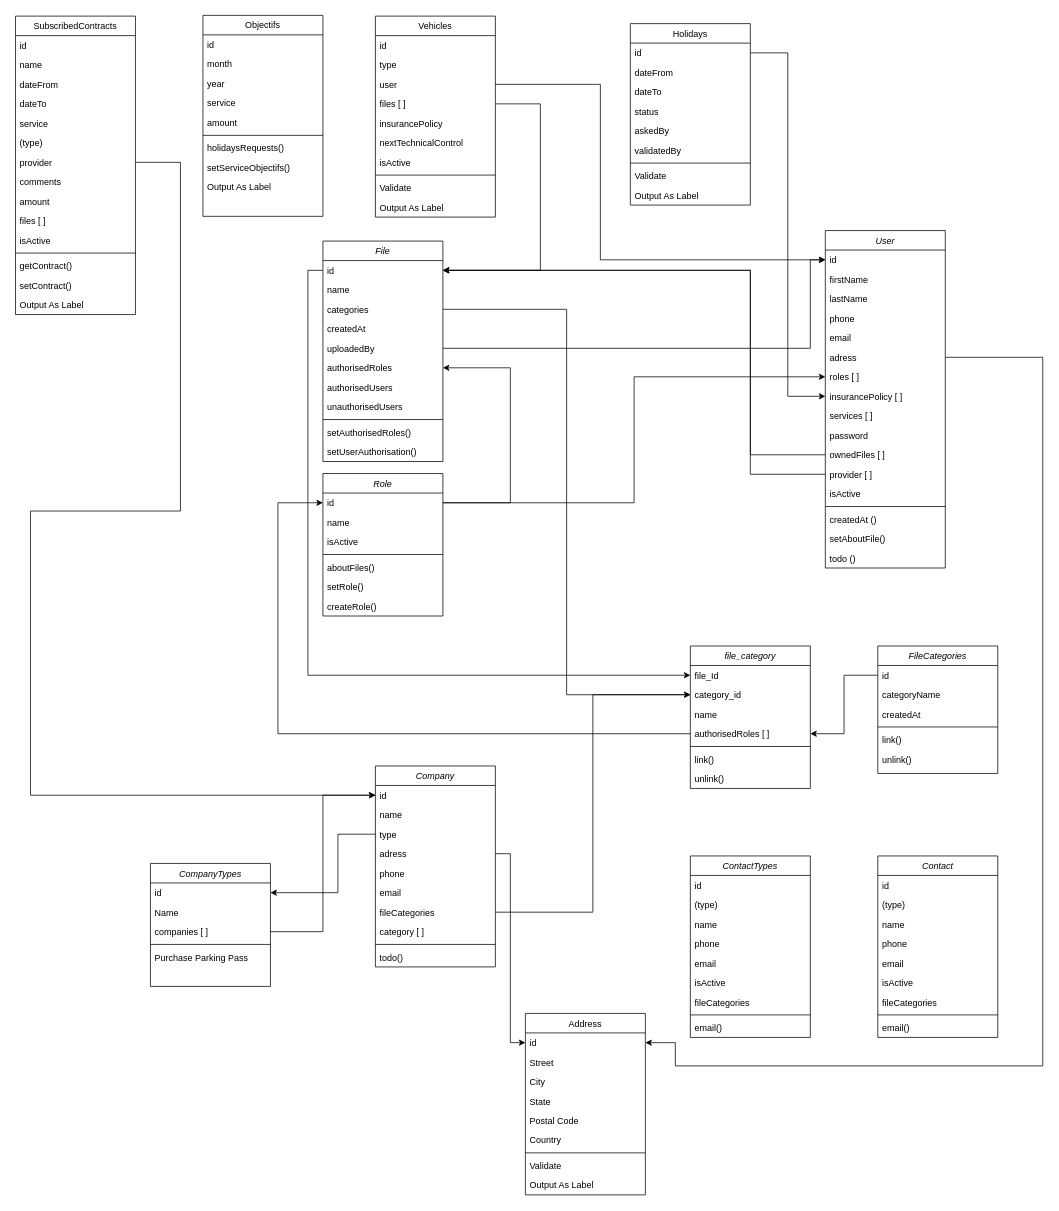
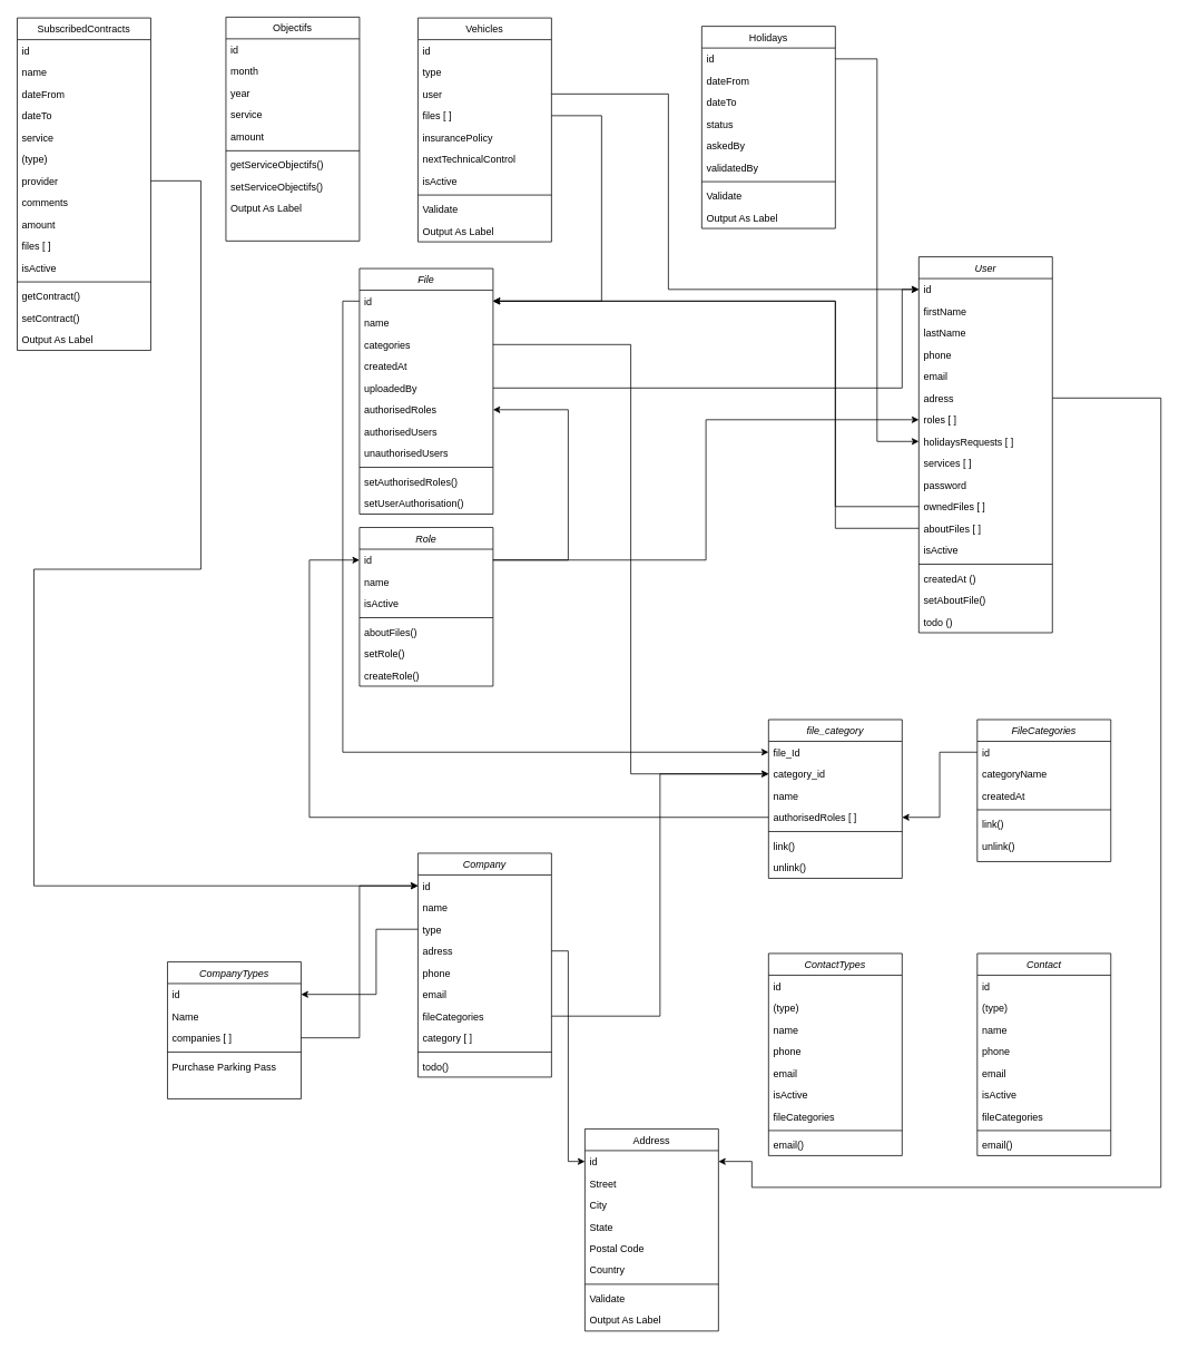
- <mxCell id="129" value="holidaysRequests()" style="text;align=left;verticalAlign=top;spacingLeft=4;spacingRight=4;overflow=hidden;rotatable=0;points=[[0,0.5],[1,0.5]];portConstraint=eastwest;" vertex="1" parent="122"><mxGeometry y="164" width="160" height="26" as="geometry" /></mxCell>
+ <mxCell id="129" value="getServiceObjectifs()" style="text;align=left;verticalAlign=top;spacingLeft=4;spacingRight=4;overflow=hidden;rotatable=0;points=[[0,0.5],[1,0.5]];portConstraint=eastwest;" vertex="1" parent="122"><mxGeometry y="164" width="160" height="26" as="geometry" /></mxCell>
- <mxCell id="10" value="insurancePolicy [ ]" style="text;align=left;verticalAlign=top;spacingLeft=4;spacingRight=4;overflow=hidden;rotatable=0;points=[[0,0.5],[1,0.5]];portConstraint=eastwest;rounded=0;shadow=0;html=0;" vertex="1" parent="2"><mxGeometry y="208" width="160" height="26" as="geometry" /></mxCell>
+ <mxCell id="10" value="holidaysRequests [ ]" style="text;align=left;verticalAlign=top;spacingLeft=4;spacingRight=4;overflow=hidden;rotatable=0;points=[[0,0.5],[1,0.5]];portConstraint=eastwest;rounded=0;shadow=0;html=0;" vertex="1" parent="2"><mxGeometry y="208" width="160" height="26" as="geometry" /></mxCell>
- <mxCell id="14" value="provider [ ]" style="text;align=left;verticalAlign=top;spacingLeft=4;spacingRight=4;overflow=hidden;rotatable=0;points=[[0,0.5],[1,0.5]];portConstraint=eastwest;rounded=0;shadow=0;html=0;" vertex="1" parent="2"><mxGeometry y="312" width="160" height="26" as="geometry" /></mxCell>
+ <mxCell id="14" value="aboutFiles [ ]" style="text;align=left;verticalAlign=top;spacingLeft=4;spacingRight=4;overflow=hidden;rotatable=0;points=[[0,0.5],[1,0.5]];portConstraint=eastwest;rounded=0;shadow=0;html=0;" vertex="1" parent="2"><mxGeometry y="312" width="160" height="26" as="geometry" /></mxCell>
